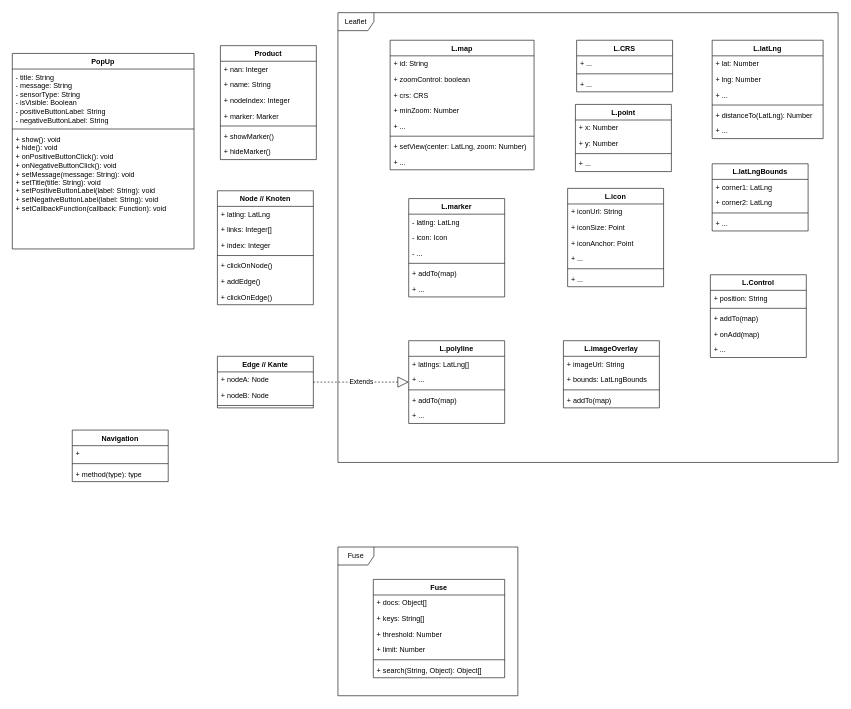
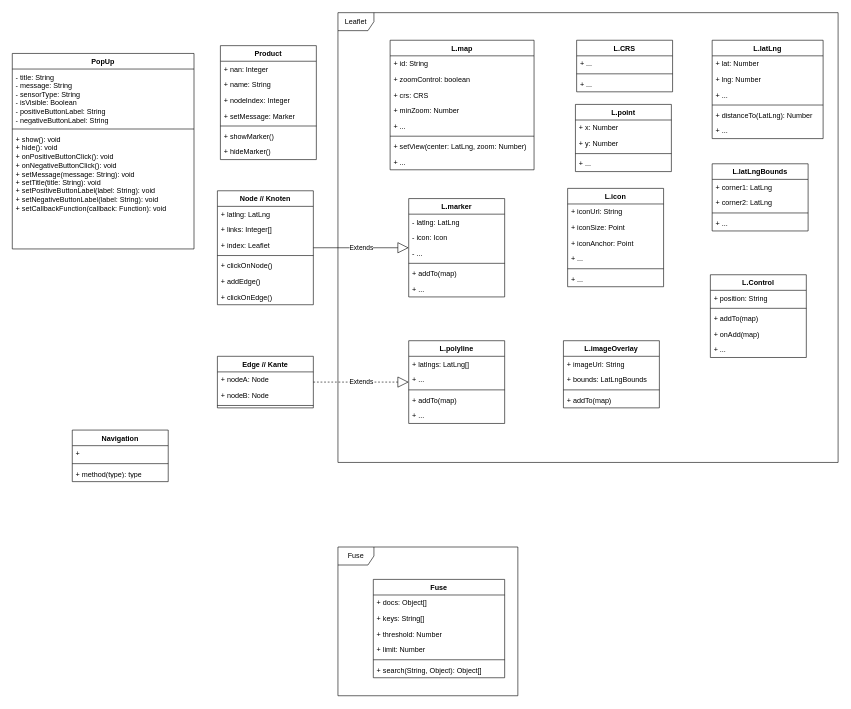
- <mxCell id="82" value="+ marker: Marker" style="text;strokeColor=none;fillColor=none;align=left;verticalAlign=top;spacingLeft=4;spacingRight=4;overflow=hidden;rotatable=0;points=[[0,0.5],[1,0.5]];portConstraint=eastwest;" parent="78" vertex="1"><mxGeometry y="104" width="160" height="26" as="geometry" /></mxCell>
+ <mxCell id="82" value="+ setMessage: Marker" style="text;strokeColor=none;fillColor=none;align=left;verticalAlign=top;spacingLeft=4;spacingRight=4;overflow=hidden;rotatable=0;points=[[0,0.5],[1,0.5]];portConstraint=eastwest;" parent="78" vertex="1"><mxGeometry y="104" width="160" height="26" as="geometry" /></mxCell>
- <mxCell id="6" value="+ index: Integer" style="text;strokeColor=none;fillColor=none;align=left;verticalAlign=top;spacingLeft=4;spacingRight=4;overflow=hidden;rotatable=0;points=[[0,0.5],[1,0.5]];portConstraint=eastwest;" parent="3" vertex="1"><mxGeometry y="78" width="160" height="26" as="geometry" /></mxCell>
+ <mxCell id="6" value="+ index: Leaflet" style="text;strokeColor=none;fillColor=none;align=left;verticalAlign=top;spacingLeft=4;spacingRight=4;overflow=hidden;rotatable=0;points=[[0,0.5],[1,0.5]];portConstraint=eastwest;" parent="3" vertex="1"><mxGeometry y="78" width="160" height="26" as="geometry" /></mxCell>
+ <mxCell id="30" value="Extends" style="endArrow=block;endSize=16;endFill=0;html=1;exitX=1;exitY=0.5;exitDx=0;exitDy=0;" parent="1" source="3" target="11" edge="1"><mxGeometry width="160" relative="1" as="geometry"><mxPoint x="596" y="595" as="sourcePoint" /><mxPoint x="756" y="595" as="targetPoint" /></mxGeometry></mxCell>
